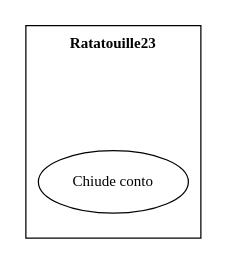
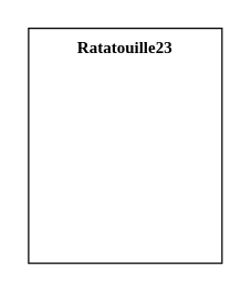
- <mxCell id="3" value="Chiude conto" style="ellipse;whiteSpace=wrap;html=1;fontFamily=Verdana;" parent="1" vertex="1"><mxGeometry x="30" y="120" width="120" height="50" as="geometry" /></mxCell>
